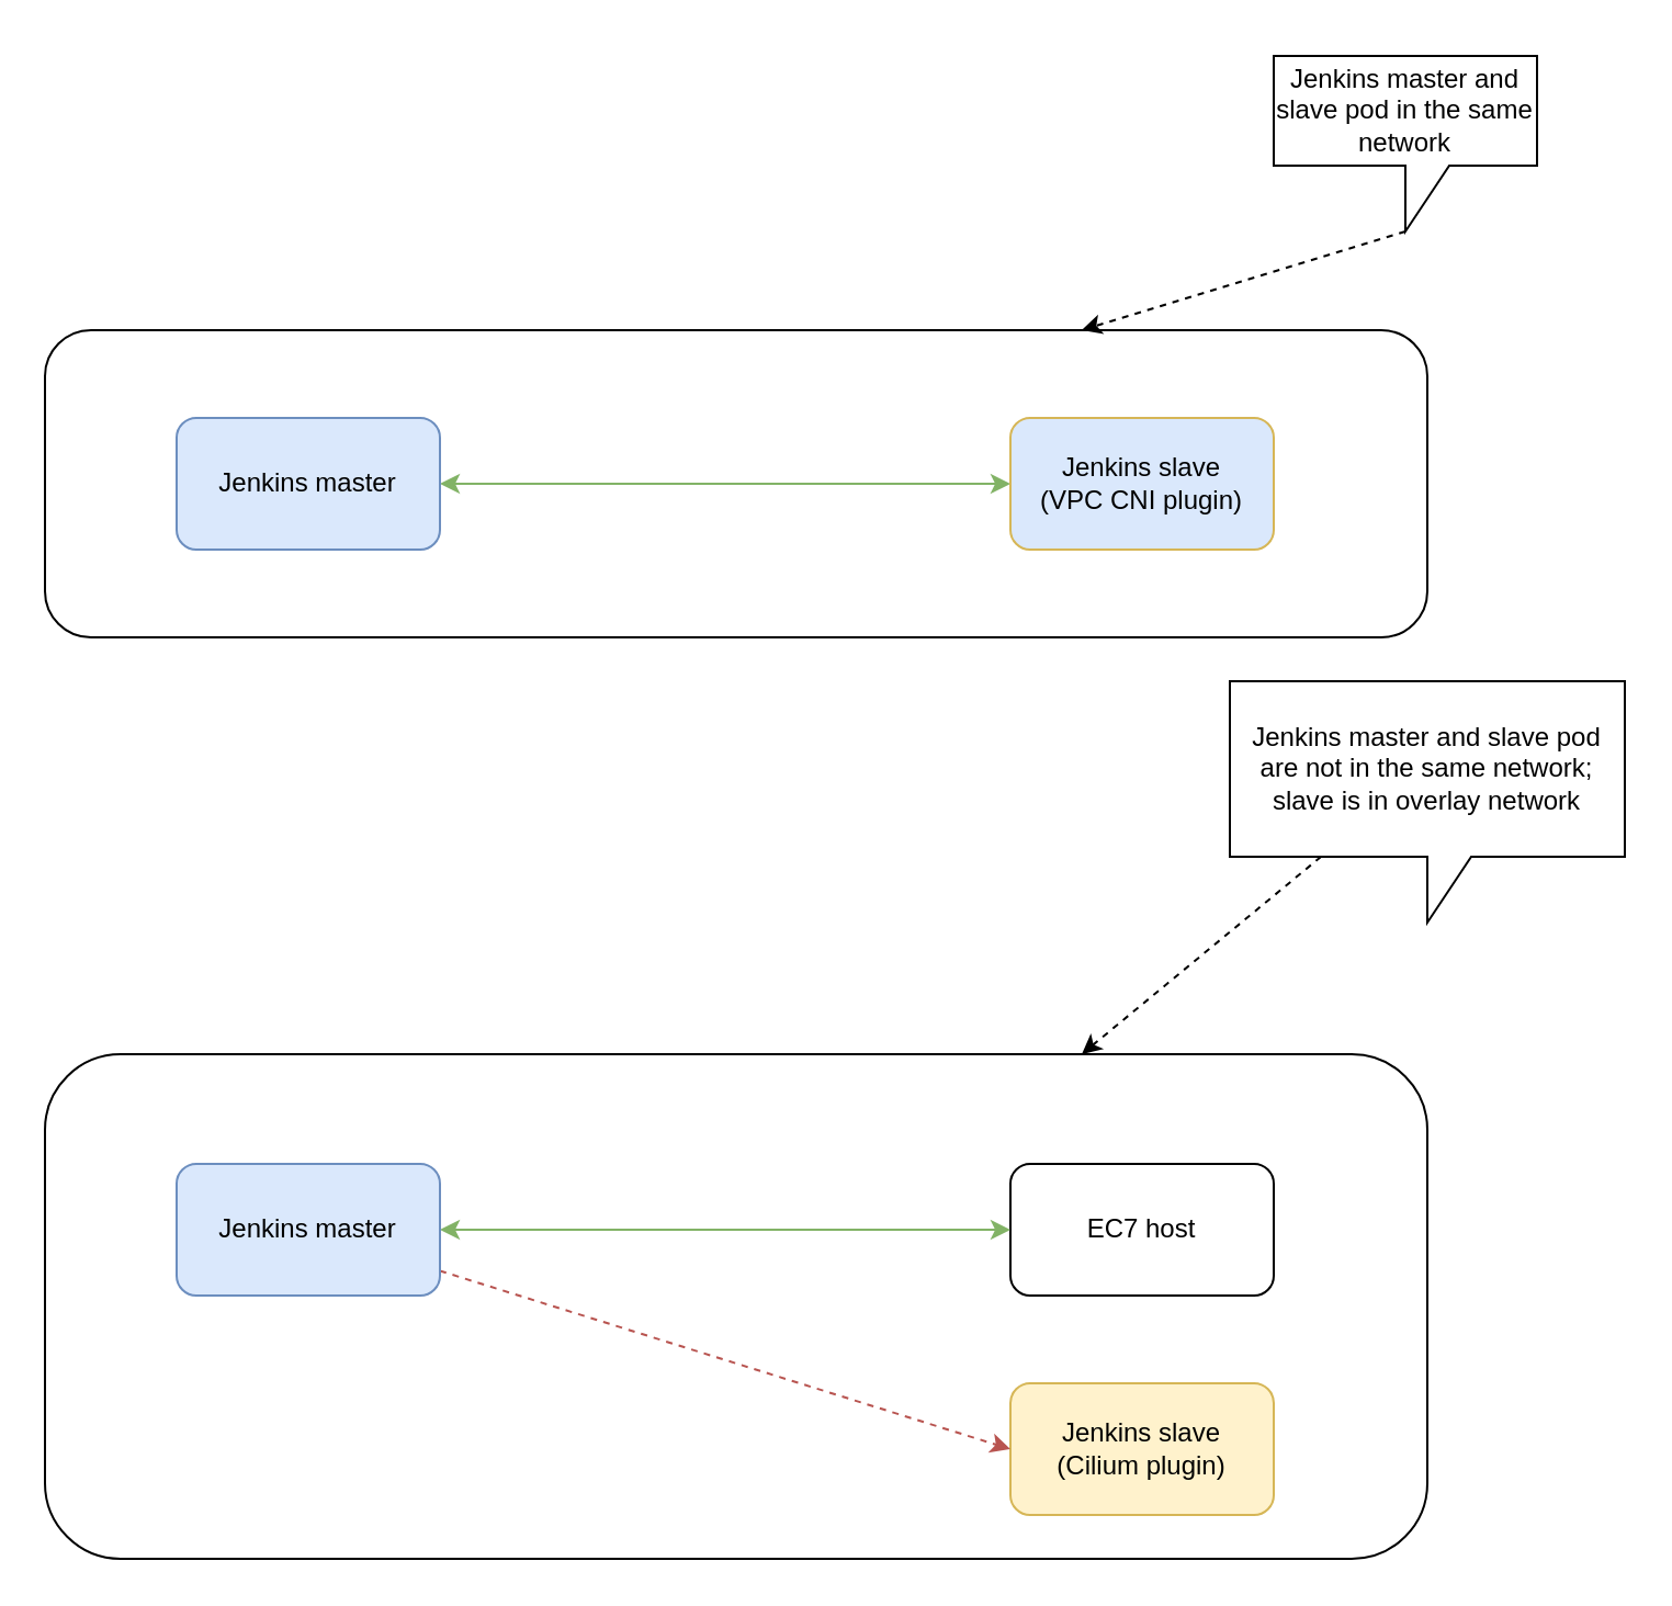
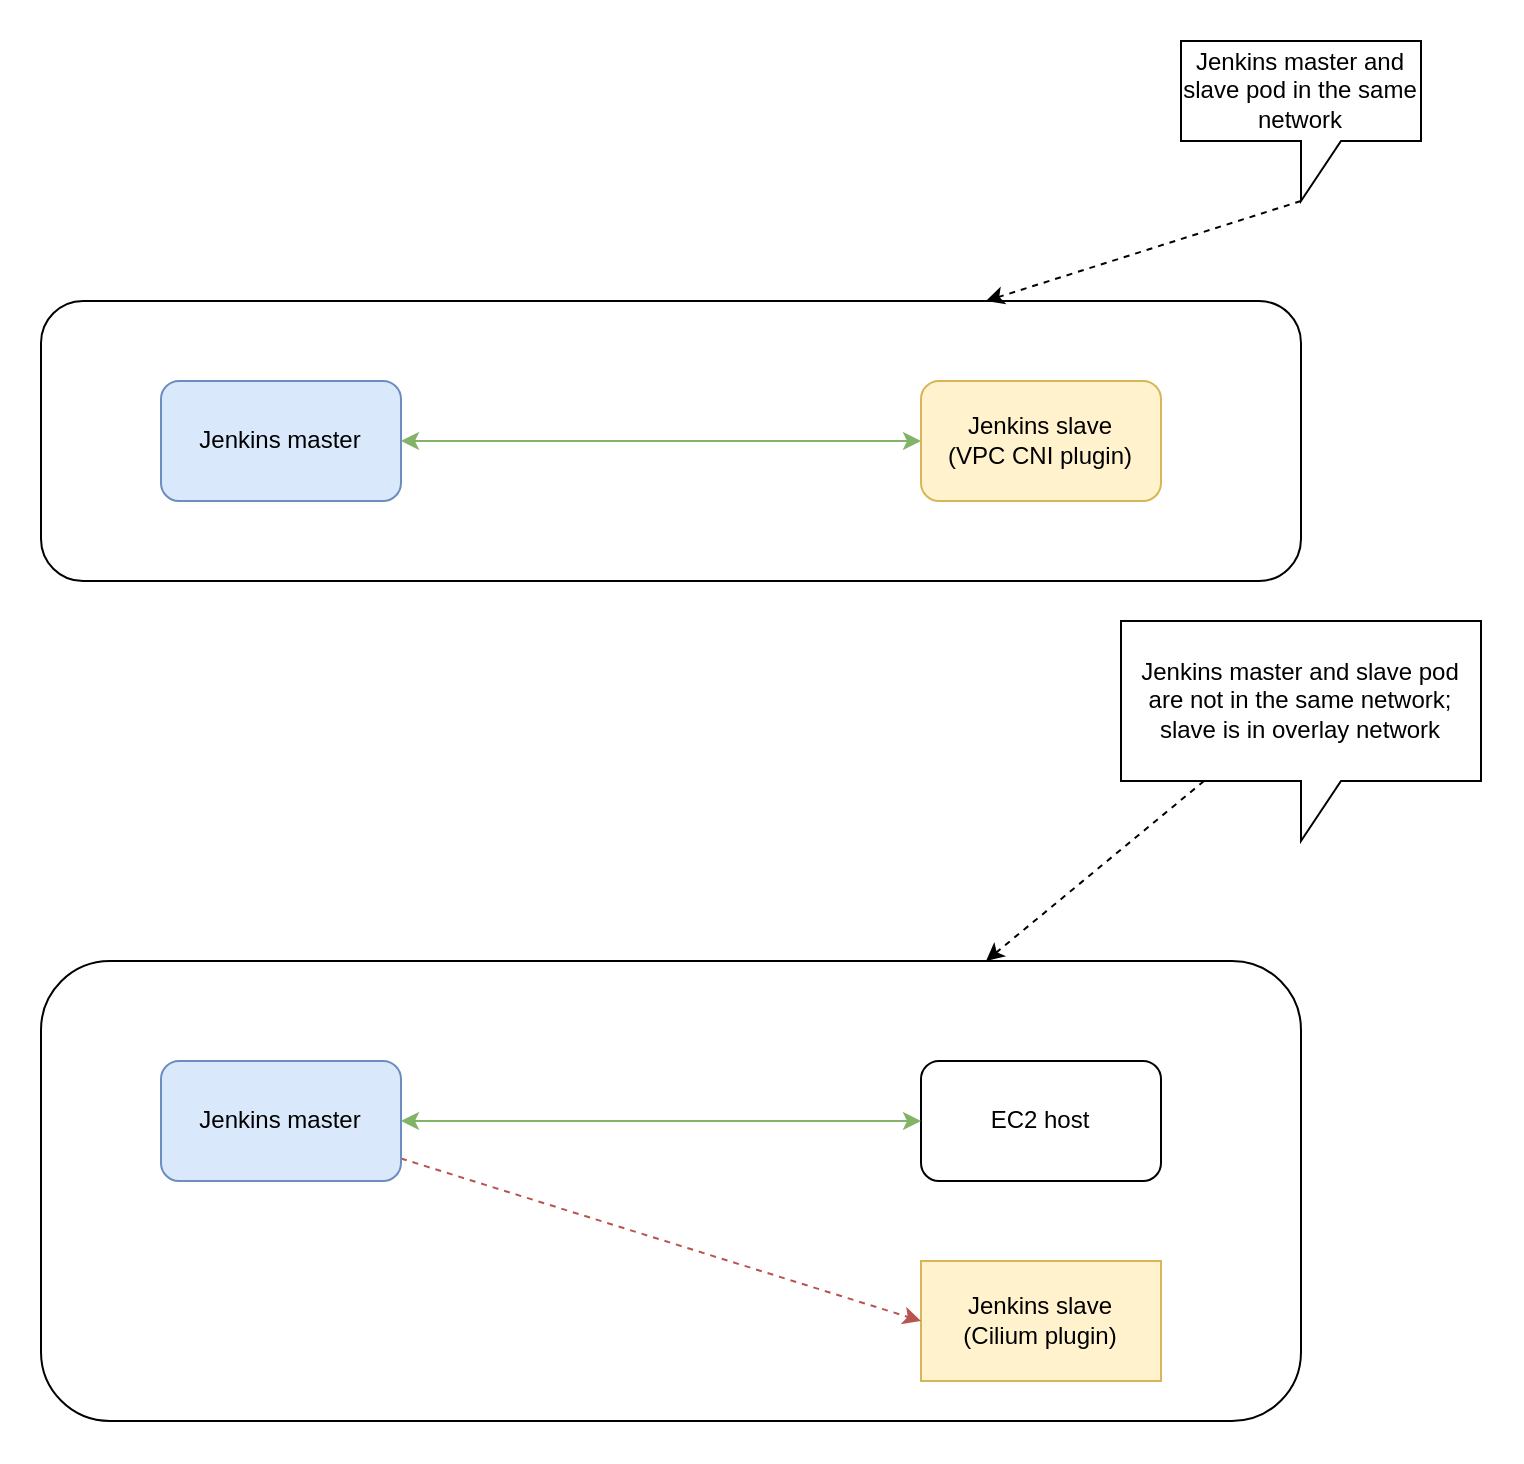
- <mxCell id="13" value="Jenkins master and slave pod in the same network" style="shape=callout;whiteSpace=wrap;html=1;perimeter=calloutPerimeter;" vertex="1" parent="1"><mxGeometry x="580" y="25" width="120" height="80" as="geometry" /></mxCell>
+ <mxCell id="13" value="Jenkins master and slave pod in the same network" style="shape=callout;whiteSpace=wrap;html=1;perimeter=calloutPerimeter;" vertex="1" parent="1"><mxGeometry x="590" y="20" width="120" height="80" as="geometry" /></mxCell>
- <mxCell id="6" value="Jenkins slave&lt;br&gt;(VPC CNI plugin)" style="rounded=1;whiteSpace=wrap;html=1;fillColor=#dae8fc;strokeColor=#d6b656;" vertex="1" parent="1"><mxGeometry x="460" y="190" width="120" height="60" as="geometry" /></mxCell>
+ <mxCell id="6" value="Jenkins slave&lt;br&gt;(VPC CNI plugin)" style="rounded=1;whiteSpace=wrap;html=1;fillColor=#fff2cc;strokeColor=#d6b656;" vertex="1" parent="1"><mxGeometry x="460" y="190" width="120" height="60" as="geometry" /></mxCell>
- <mxCell id="8" value="EC7 host" style="rounded=1;whiteSpace=wrap;html=1;" vertex="1" parent="1"><mxGeometry x="460" y="530" width="120" height="60" as="geometry" /></mxCell>
+ <mxCell id="8" value="EC2 host" style="rounded=1;whiteSpace=wrap;html=1;" vertex="1" parent="1"><mxGeometry x="460" y="530" width="120" height="60" as="geometry" /></mxCell>
- <mxCell id="7" value="Jenkins slave&lt;br&gt;(Cilium plugin)" style="rounded=1;whiteSpace=wrap;html=1;fillColor=#fff2cc;strokeColor=#d6b656;" vertex="1" parent="1"><mxGeometry x="460" y="630" width="120" height="60" as="geometry" /></mxCell>
+ <mxCell id="7" value="Jenkins slave&lt;br&gt;(Cilium plugin)" style="whiteSpace=wrap;html=1;fillColor=#fff2cc;strokeColor=#d6b656;rounded=0;" vertex="1" parent="1"><mxGeometry x="460" y="630" width="120" height="60" as="geometry" /></mxCell>
